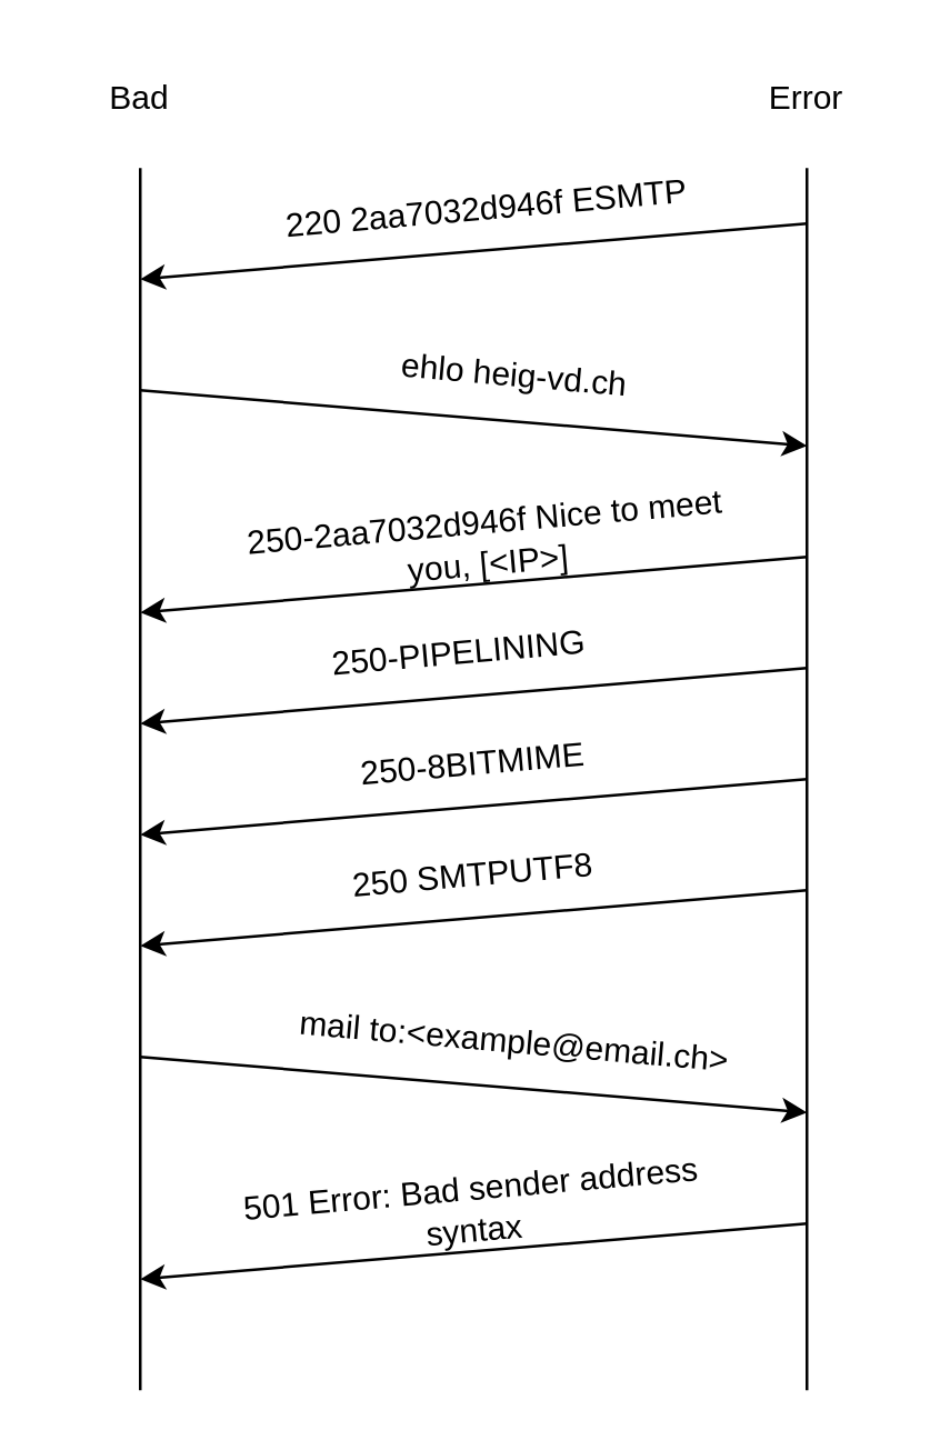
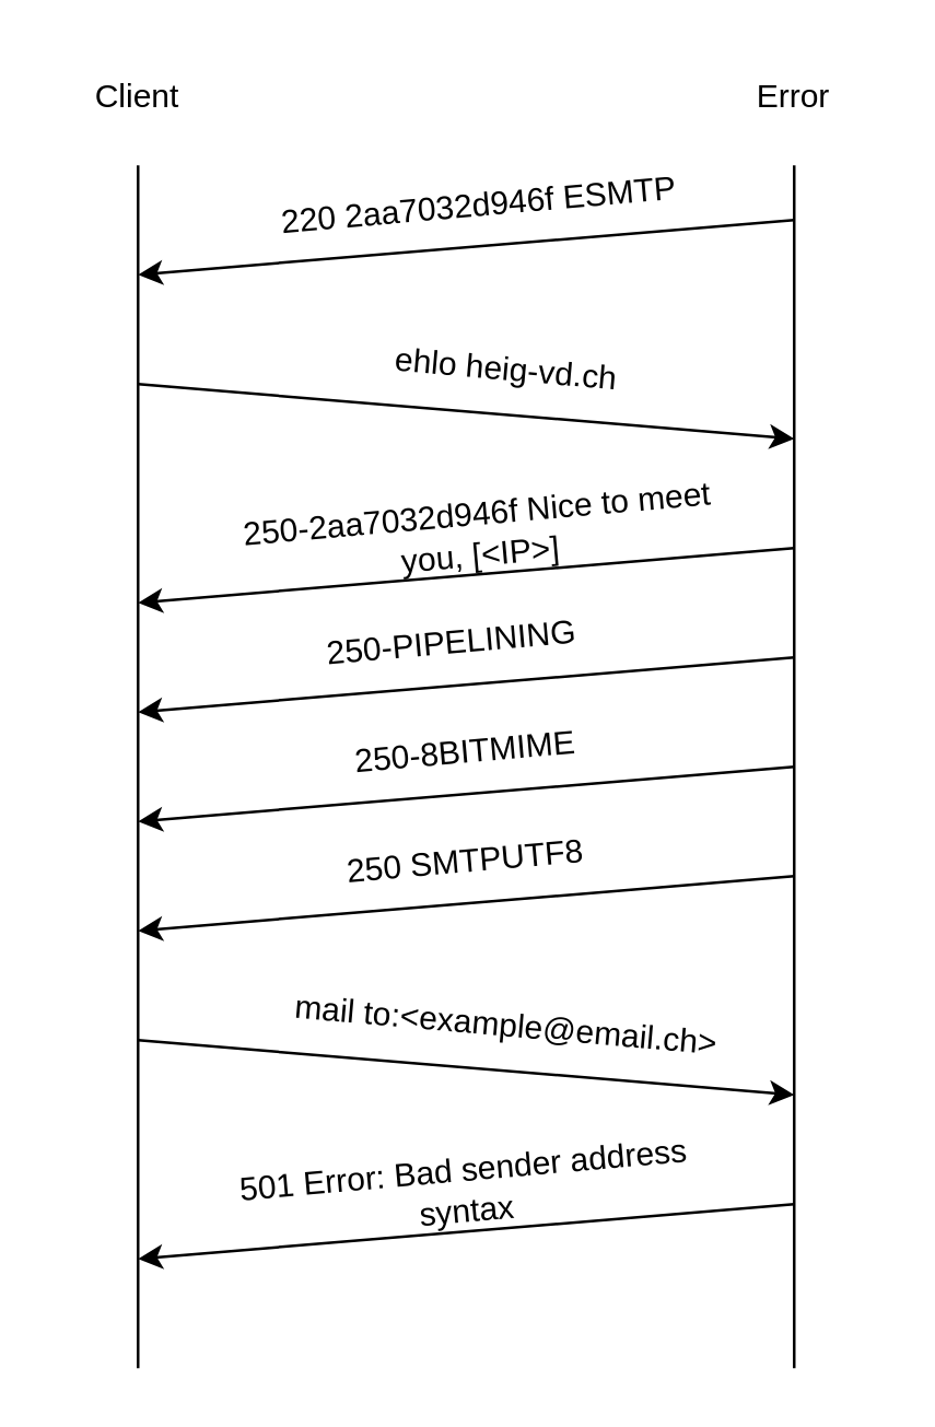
- <mxCell id="4" value="Bad" style="text;html=1;strokeColor=none;fillColor=none;align=center;verticalAlign=middle;whiteSpace=wrap;rounded=0;" parent="1" vertex="1"><mxGeometry x="20" y="20" width="60" height="30" as="geometry" /></mxCell>
+ <mxCell id="4" value="Client" style="text;html=1;strokeColor=none;fillColor=none;align=center;verticalAlign=middle;whiteSpace=wrap;rounded=0;" parent="1" vertex="1"><mxGeometry x="20" y="20" width="60" height="30" as="geometry" /></mxCell>
